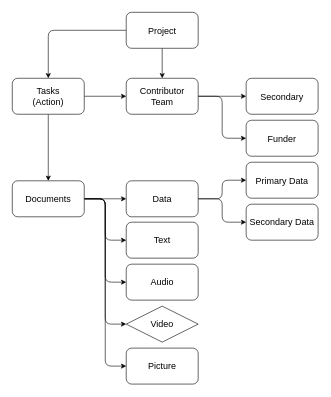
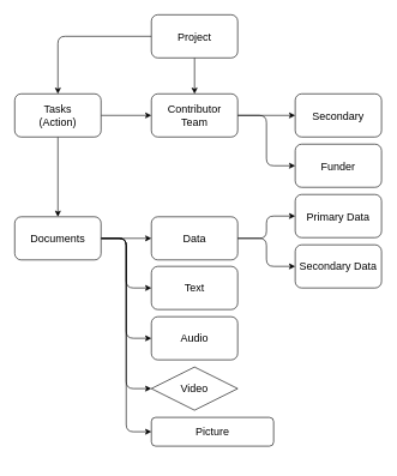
- <mxCell id="24" value="Picture" style="rounded=1;whiteSpace=wrap;html=1;fontSize=15;" parent="1" vertex="1"><mxGeometry x="210" y="580" width="120" height="60" as="geometry" /></mxCell>
+ <mxCell id="24" value="Picture" style="rounded=1;whiteSpace=wrap;html=1;fontSize=15;" parent="1" vertex="1"><mxGeometry x="210" y="580" width="170" height="40" as="geometry" /></mxCell>
